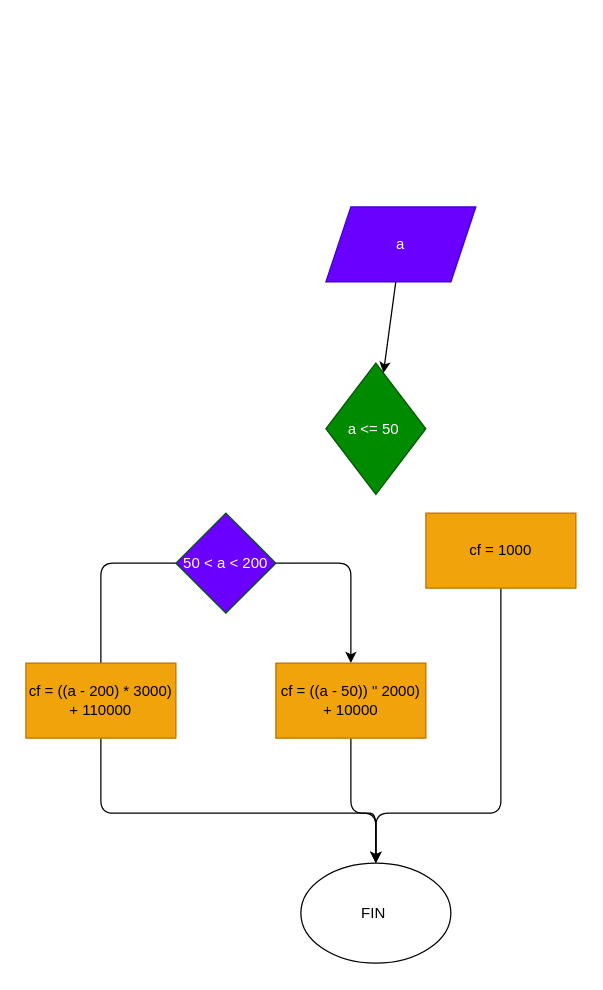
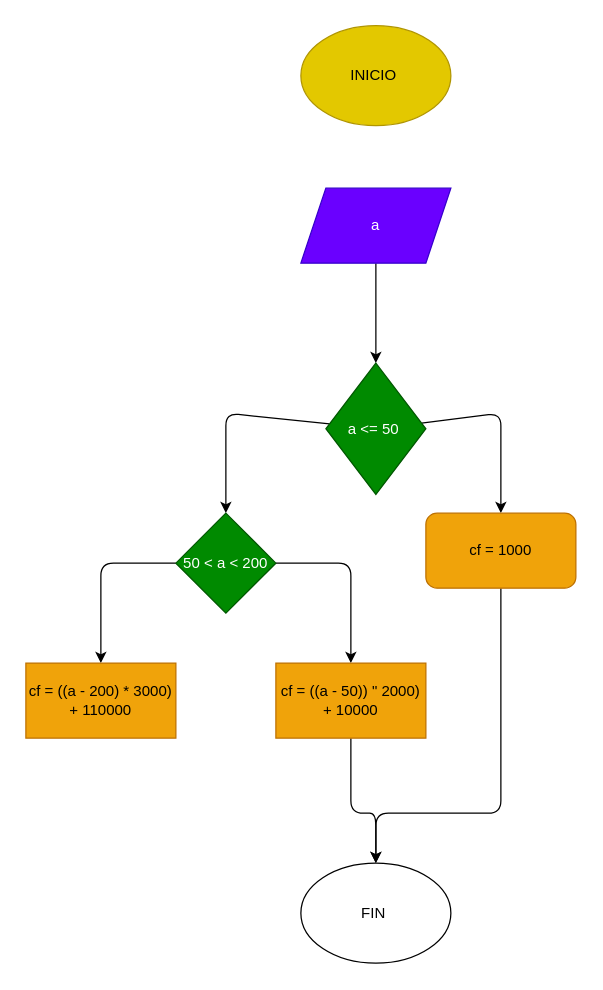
+ <mxCell id="2" value="INICIO&amp;nbsp;" style="ellipse;whiteSpace=wrap;html=1;fillColor=#e3c800;fontColor=#000000;strokeColor=#B09500;" vertex="1" parent="1"><mxGeometry x="240" y="20" width="120" height="80" as="geometry" /></mxCell>
- <mxCell id="4" value="a" style="shape=parallelogram;perimeter=parallelogramPerimeter;whiteSpace=wrap;html=1;fixedSize=1;fillColor=#6a00ff;fontColor=#ffffff;strokeColor=#3700CC;" vertex="1" parent="1"><mxGeometry x="260" y="165" width="120" height="60" as="geometry" /></mxCell>
+ <mxCell id="4" value="a" style="shape=parallelogram;perimeter=parallelogramPerimeter;whiteSpace=wrap;html=1;fixedSize=1;fillColor=#6a00ff;fontColor=#ffffff;strokeColor=#3700CC;" vertex="1" parent="1"><mxGeometry x="240" y="150" width="120" height="60" as="geometry" /></mxCell>
+ <mxCell id="6" value="" style="edgeStyle=none;html=1;" edge="1" parent="1" source="7" target="12"><mxGeometry relative="1" as="geometry"><Array as="points"><mxPoint x="180" y="330" /></Array></mxGeometry></mxCell>
+ <mxCell id="5" style="edgeStyle=none;html=1;entryX=0.5;entryY=0;entryDx=0;entryDy=0;" edge="1" parent="1" source="7" target="9"><mxGeometry relative="1" as="geometry"><Array as="points"><mxPoint x="400" y="330" /></Array></mxGeometry></mxCell>
- <mxCell id="9" value="cf = 1000" style="rounded=0;whiteSpace=wrap;html=1;fillColor=#f0a30a;fontColor=#000000;strokeColor=#BD7000;" vertex="1" parent="1"><mxGeometry x="340" y="410" width="120" height="60" as="geometry" /></mxCell>
+ <mxCell id="9" value="cf = 1000" style="whiteSpace=wrap;html=1;fillColor=#f0a30a;fontColor=#000000;strokeColor=#BD7000;rounded=1;" vertex="1" parent="1"><mxGeometry x="340" y="410" width="120" height="60" as="geometry" /></mxCell>
- <mxCell id="12" value="50 &amp;lt; a &amp;lt; 200" style="rhombus;whiteSpace=wrap;html=1;fillColor=#6a00ff;fontColor=#ffffff;strokeColor=#005700;" vertex="1" parent="1"><mxGeometry x="140" y="410" width="80" height="80" as="geometry" /></mxCell>
+ <mxCell id="12" value="50 &amp;lt; a &amp;lt; 200" style="rhombus;whiteSpace=wrap;html=1;fillColor=#008a00;fontColor=#ffffff;strokeColor=#005700;" vertex="1" parent="1"><mxGeometry x="140" y="410" width="80" height="80" as="geometry" /></mxCell>
- <mxCell id="11" value="" style="edgeStyle=none;html=1;entryX=0.5;entryY=0;entryDx=0;entryDy=0;endArrow=none;" edge="1" parent="1" source="12" target="16"><mxGeometry relative="1" as="geometry"><mxPoint x="60" y="530" as="targetPoint" /><Array as="points"><mxPoint x="80" y="450" /></Array></mxGeometry></mxCell>
+ <mxCell id="11" value="" style="edgeStyle=none;html=1;entryX=0.5;entryY=0;entryDx=0;entryDy=0;" edge="1" parent="1" source="12" target="16"><mxGeometry relative="1" as="geometry"><mxPoint x="60" y="530" as="targetPoint" /><Array as="points"><mxPoint x="80" y="450" /></Array></mxGeometry></mxCell>
- <mxCell id="15" style="edgeStyle=none;html=1;entryX=0.5;entryY=0;entryDx=0;entryDy=0;" edge="1" parent="1" source="16" target="17"><mxGeometry relative="1" as="geometry"><Array as="points"><mxPoint x="80" y="650" /><mxPoint x="300" y="650" /></Array></mxGeometry></mxCell>
